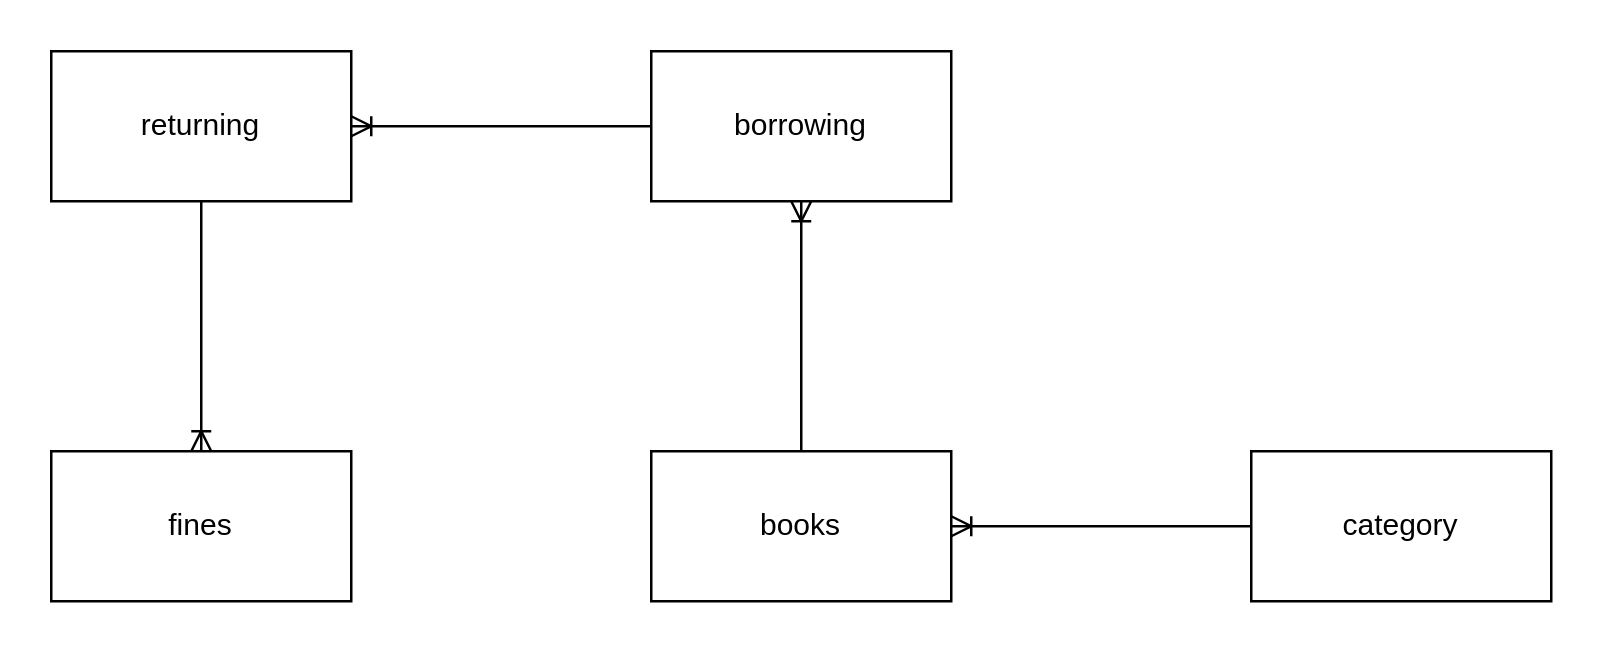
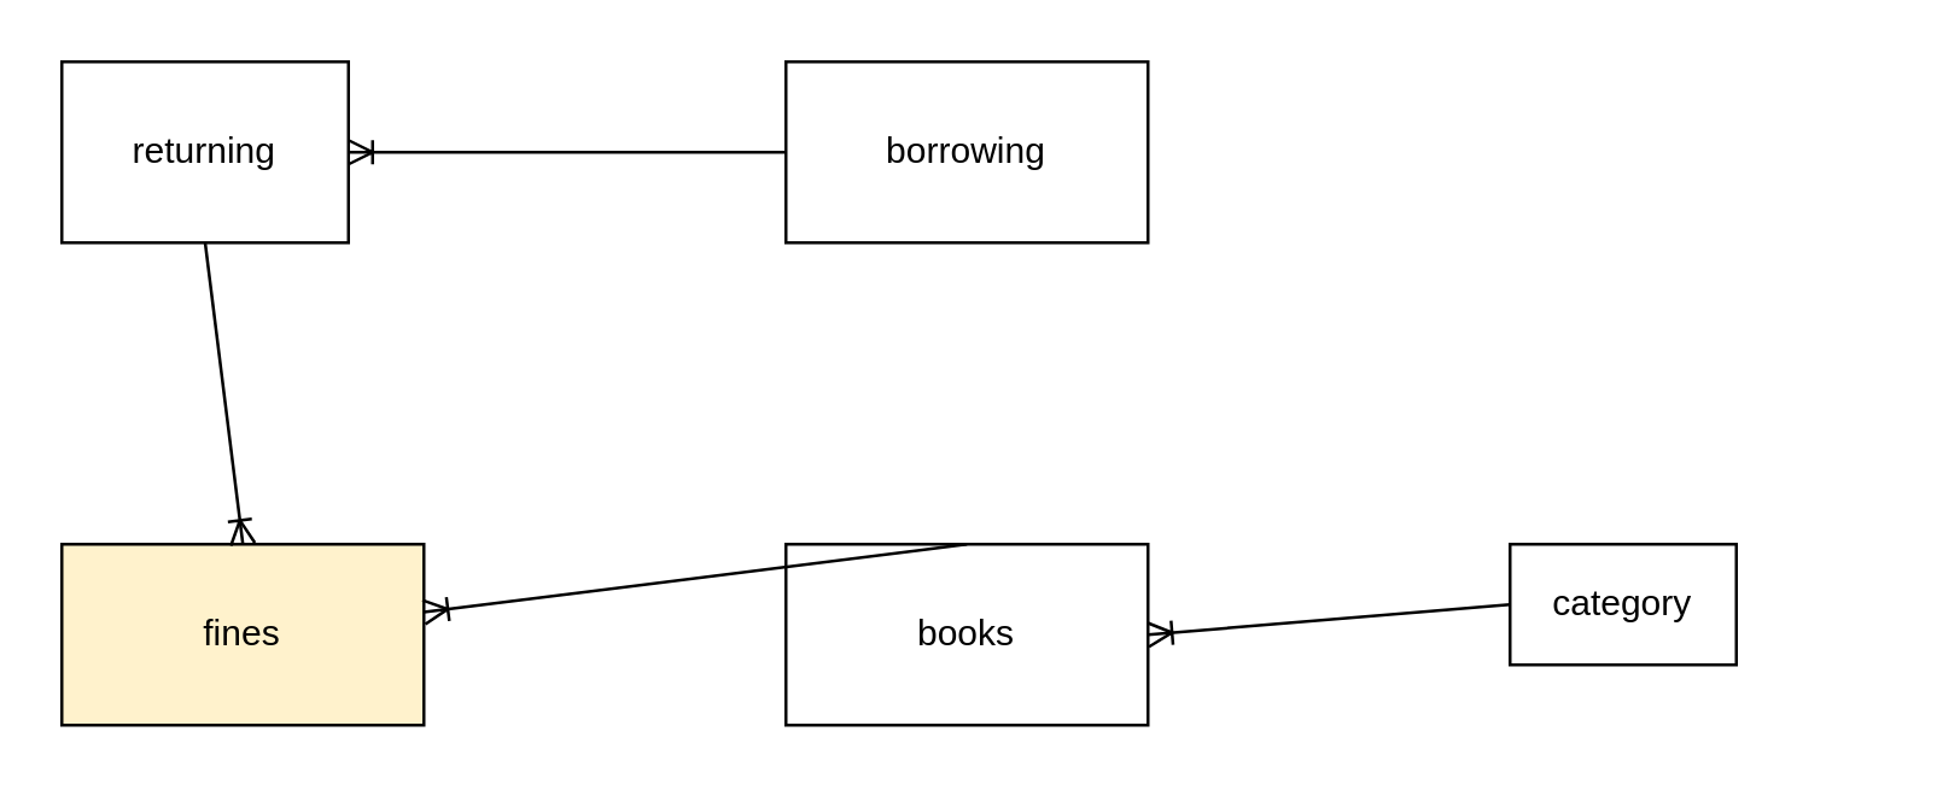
- <mxCell id="3" value="returning" style="rounded=0;whiteSpace=wrap;html=1;" vertex="1" parent="1"><mxGeometry x="20" y="20" width="120" height="60" as="geometry" /></mxCell>
+ <mxCell id="3" value="returning" style="rounded=0;whiteSpace=wrap;html=1;" vertex="1" parent="1"><mxGeometry x="20" y="20" width="95" height="60" as="geometry" /></mxCell>
- <mxCell id="8" value="" style="fontSize=12;html=1;endArrow=ERoneToMany;rounded=0;exitX=0.5;exitY=0;exitDx=0;exitDy=0;entryX=0.5;entryY=1;entryDx=0;entryDy=0;" edge="1" parent="1" source="5" target="2"><mxGeometry width="100" height="100" relative="1" as="geometry"><mxPoint x="340" y="110" as="sourcePoint" /><mxPoint x="270" y="140" as="targetPoint" /></mxGeometry></mxCell>
+ <mxCell id="8" value="" style="fontSize=12;html=1;endArrow=ERoneToMany;rounded=0;exitX=0.5;exitY=0;exitDx=0;exitDy=0;" edge="1" parent="1" source="5" target="4"><mxGeometry width="100" height="100" relative="1" as="geometry"><mxPoint x="340" y="110" as="sourcePoint" /><mxPoint x="270" y="140" as="targetPoint" /></mxGeometry></mxCell>
- <mxCell id="4" value="fines" style="rounded=0;whiteSpace=wrap;html=1;" vertex="1" parent="1"><mxGeometry x="20" y="180" width="120" height="60" as="geometry" /></mxCell>
+ <mxCell id="4" value="fines" style="rounded=0;whiteSpace=wrap;html=1;fillColor=#fff2cc;" vertex="1" parent="1"><mxGeometry x="20" y="180" width="120" height="60" as="geometry" /></mxCell>
- <mxCell id="6" value="category" style="rounded=0;whiteSpace=wrap;html=1;" vertex="1" parent="1"><mxGeometry x="500" y="180" width="120" height="60" as="geometry" /></mxCell>
+ <mxCell id="6" value="category" style="rounded=0;whiteSpace=wrap;html=1;" vertex="1" parent="1"><mxGeometry x="500" y="180" width="75" height="40" as="geometry" /></mxCell>
